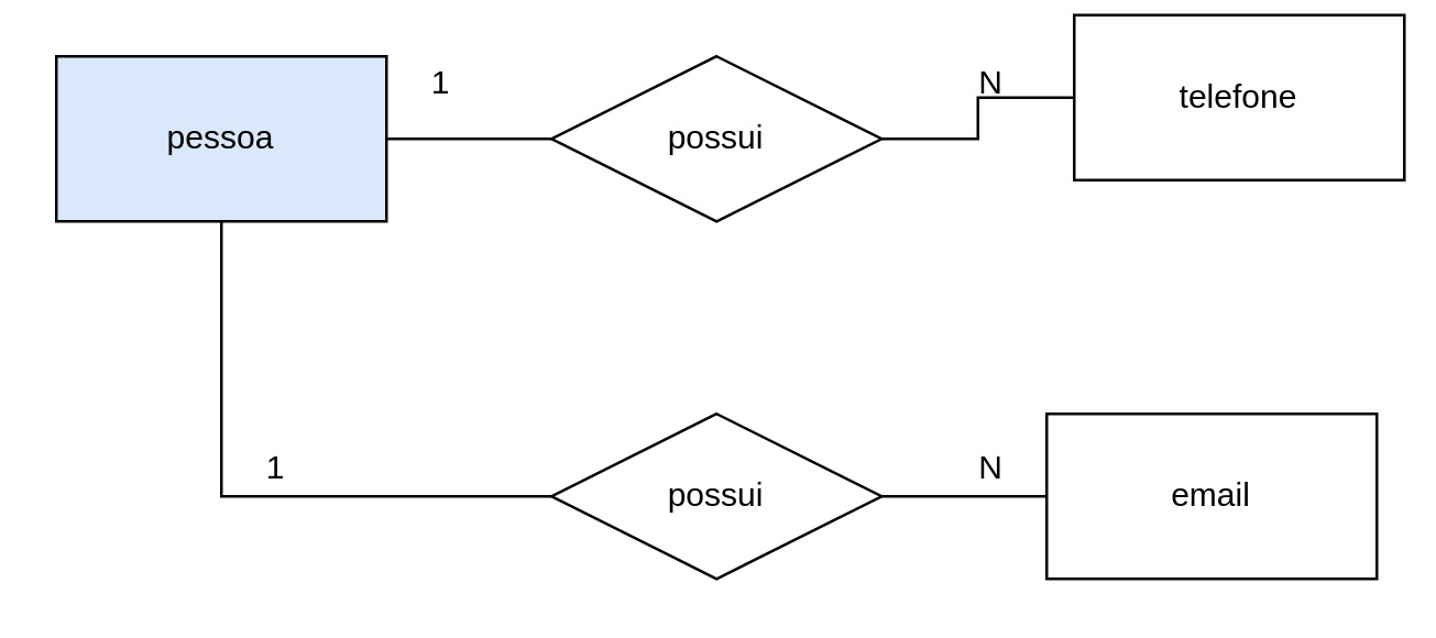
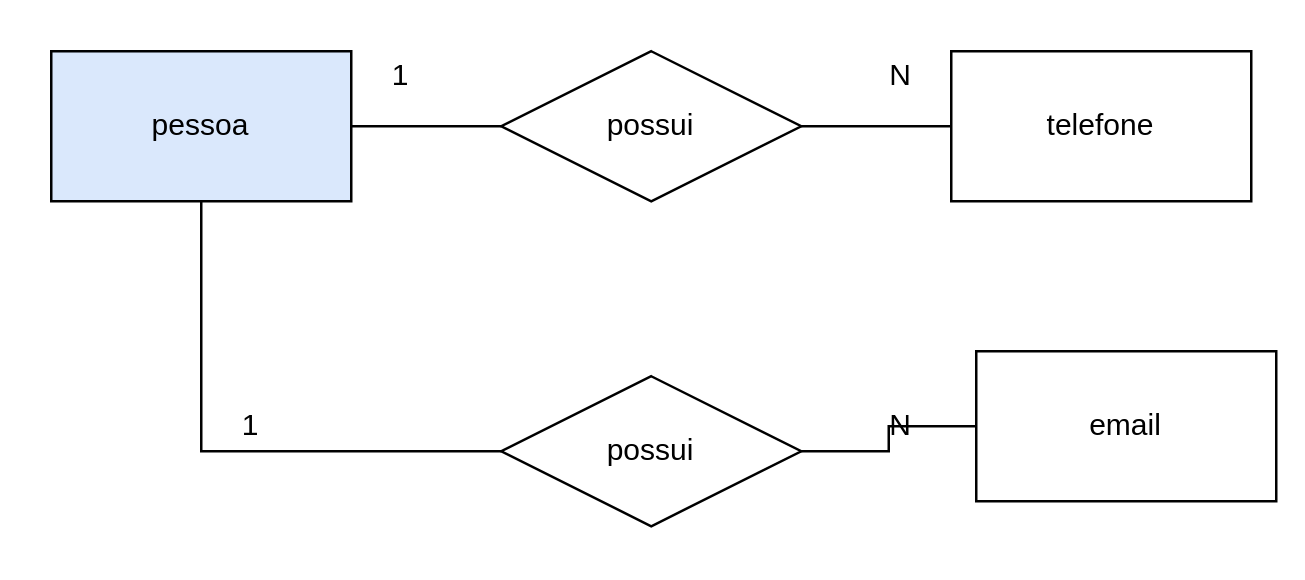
- <mxCell id="5" value="telefone" style="rounded=0;whiteSpace=wrap;html=1;" vertex="1" parent="1"><mxGeometry x="390" y="5" width="120" height="60" as="geometry" /></mxCell>
+ <mxCell id="5" value="telefone" style="rounded=0;whiteSpace=wrap;html=1;" vertex="1" parent="1"><mxGeometry x="380" y="20" width="120" height="60" as="geometry" /></mxCell>
- <mxCell id="6" value="email" style="rounded=0;whiteSpace=wrap;html=1;" vertex="1" parent="1"><mxGeometry x="380" y="150" width="120" height="60" as="geometry" /></mxCell>
+ <mxCell id="6" value="email" style="rounded=0;whiteSpace=wrap;html=1;" vertex="1" parent="1"><mxGeometry x="390" y="140" width="120" height="60" as="geometry" /></mxCell>
